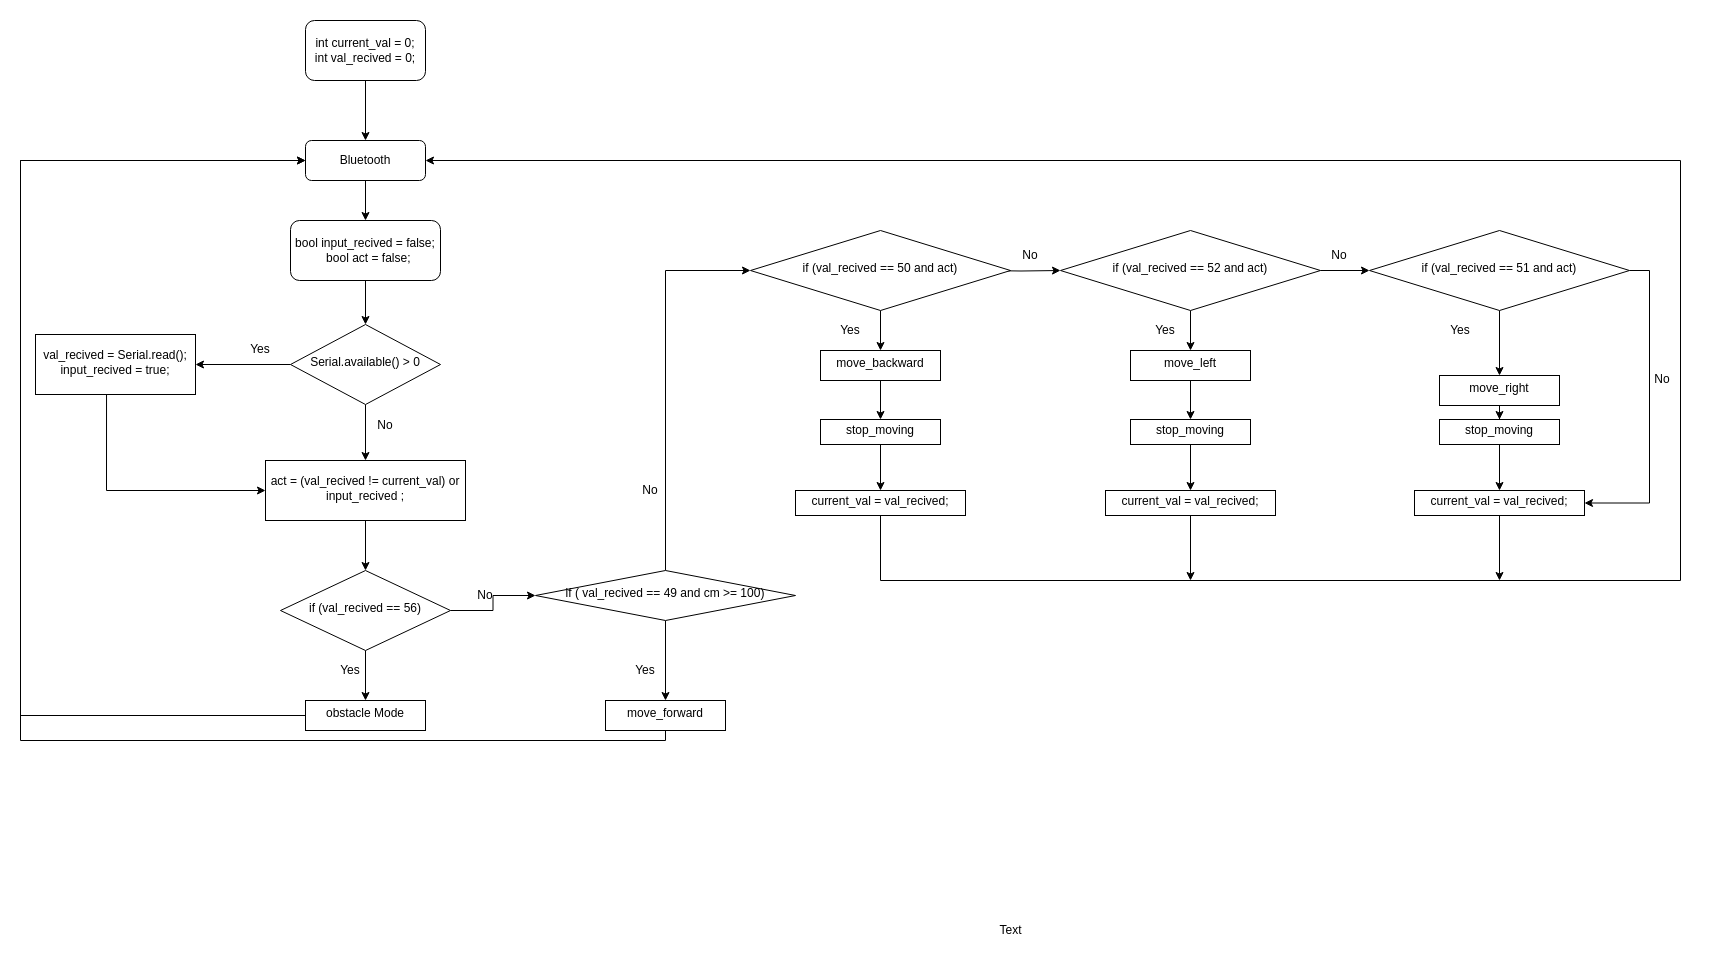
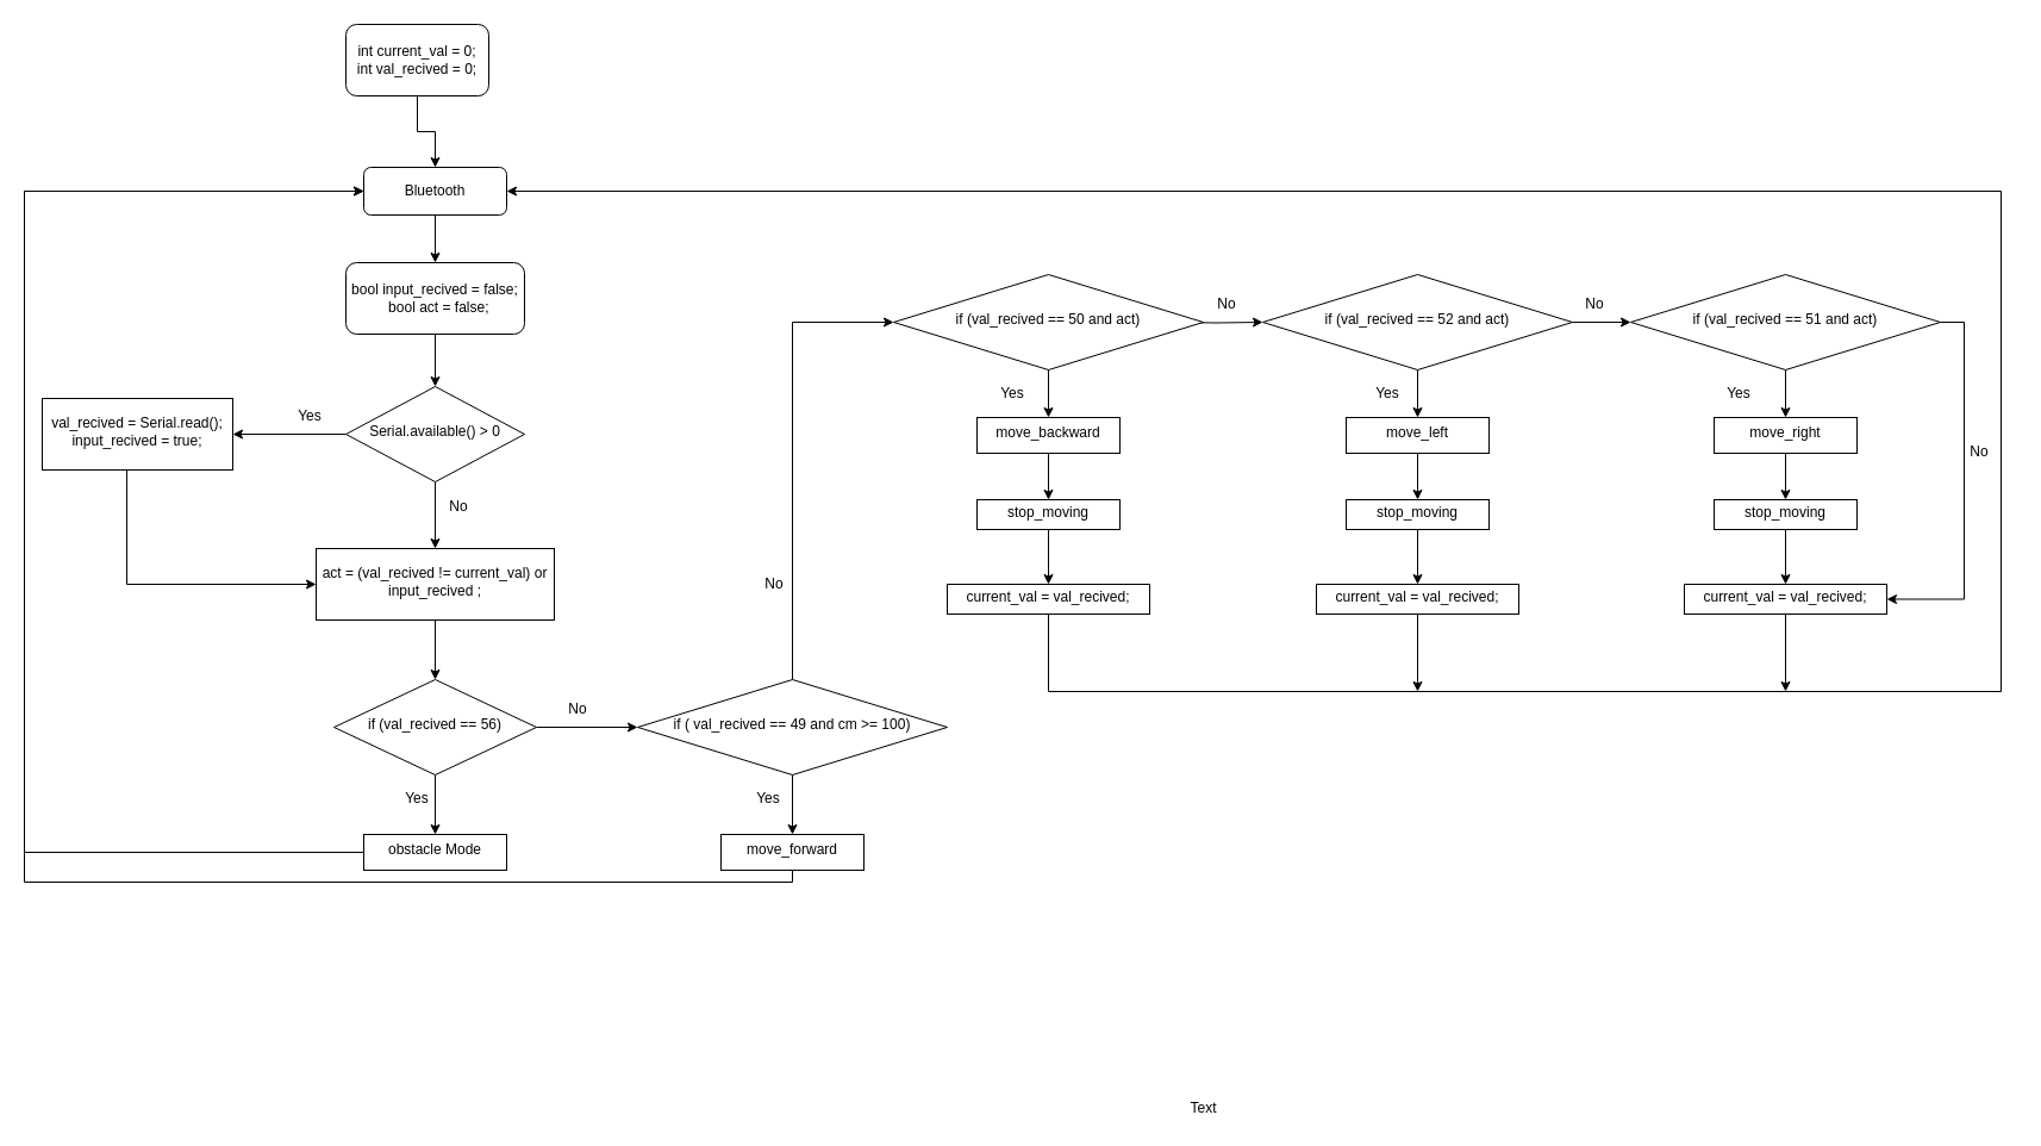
- <mxCell id="16" value="int current_val = 0;&lt;br&gt;int val_recived = 0;" style="whiteSpace=wrap;html=1;rounded=1;shadow=0;strokeWidth=1;glass=0;" vertex="1" parent="1"><mxGeometry x="305" y="20" width="120" height="60" as="geometry" /></mxCell>
+ <mxCell id="16" value="int current_val = 0;&lt;br&gt;int val_recived = 0;" style="whiteSpace=wrap;html=1;rounded=1;shadow=0;strokeWidth=1;glass=0;" vertex="1" parent="1"><mxGeometry x="290" y="20" width="120" height="60" as="geometry" /></mxCell>
- <mxCell id="52" value="move_right" style="whiteSpace=wrap;html=1;shadow=0;strokeWidth=1;spacing=6;spacingTop=-4;" vertex="1" parent="1"><mxGeometry x="1439" y="375" width="120" height="30" as="geometry" /></mxCell>
+ <mxCell id="52" value="move_right" style="whiteSpace=wrap;html=1;shadow=0;strokeWidth=1;spacing=6;spacingTop=-4;" vertex="1" parent="1"><mxGeometry x="1439" y="350" width="120" height="30" as="geometry" /></mxCell>
- <mxCell id="26" value="if ( val_recived == 49 and cm &amp;gt;= 100)" style="rhombus;whiteSpace=wrap;html=1;shadow=0;strokeWidth=1;spacing=6;spacingTop=-4;" vertex="1" parent="1"><mxGeometry x="535" y="570" width="260" height="50" as="geometry" /></mxCell>
+ <mxCell id="26" value="if ( val_recived == 49 and cm &amp;gt;= 100)" style="rhombus;whiteSpace=wrap;html=1;shadow=0;strokeWidth=1;spacing=6;spacingTop=-4;" vertex="1" parent="1"><mxGeometry x="535" y="570" width="260" height="80" as="geometry" /></mxCell>
